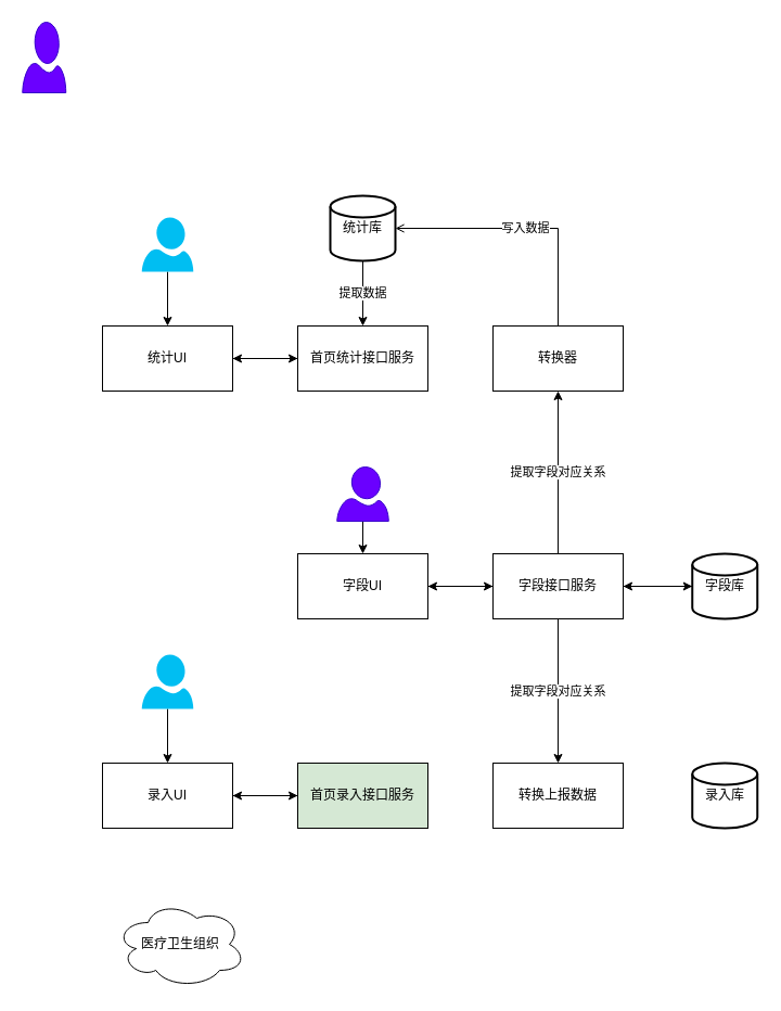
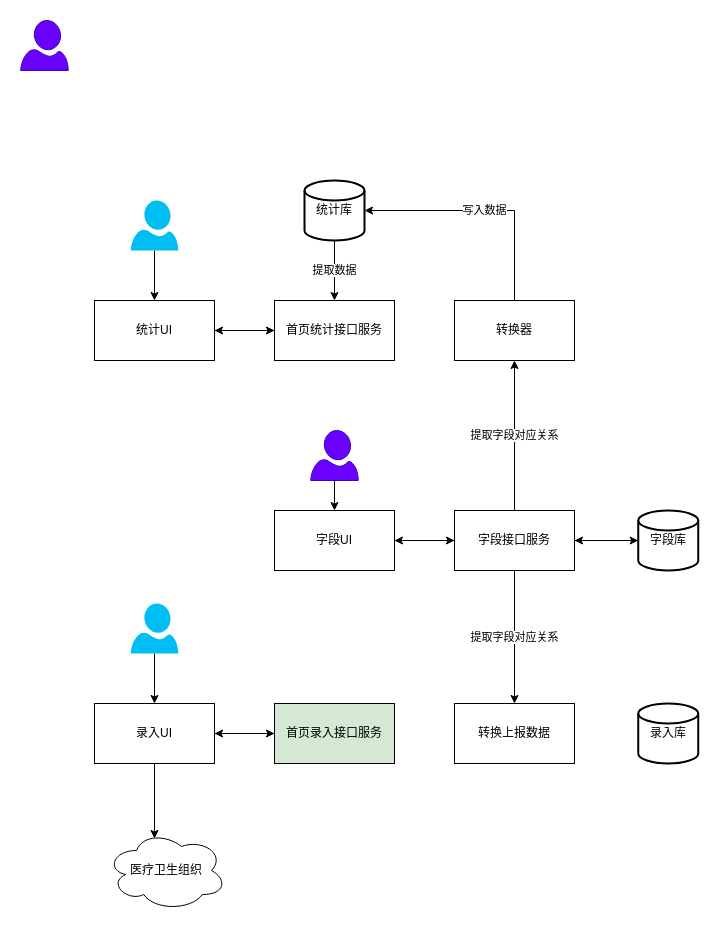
- <mxCell id="29" value="管理员" style="verticalLabelPosition=bottom;html=1;verticalAlign=top;align=center;strokeColor=#3700CC;fillColor=#6a00ff;shape=mxgraph.azure.user;fontColor=#ffffff;" vertex="1" parent="1"><mxGeometry x="20.25" y="20" width="40" height="65" as="geometry" /></mxCell>
+ <mxCell id="29" value="管理员" style="verticalLabelPosition=bottom;html=1;verticalAlign=top;align=center;strokeColor=#3700CC;fillColor=#6a00ff;shape=mxgraph.azure.user;fontColor=#ffffff;" vertex="1" parent="1"><mxGeometry x="20.25" y="20" width="47.5" height="50" as="geometry" /></mxCell>
- <mxCell id="30" value="写入数据" style="edgeStyle=orthogonalEdgeStyle;rounded=0;orthogonalLoop=1;jettySize=auto;html=1;exitX=0.5;exitY=0;exitDx=0;exitDy=0;entryX=1;entryY=0.5;entryDx=0;entryDy=0;entryPerimeter=0;endArrow=open;" edge="1" parent="1" source="31" target="4"><mxGeometry relative="1" as="geometry" /></mxCell>
+ <mxCell id="30" value="写入数据" style="edgeStyle=orthogonalEdgeStyle;rounded=0;orthogonalLoop=1;jettySize=auto;html=1;exitX=0.5;exitY=0;exitDx=0;exitDy=0;entryX=1;entryY=0.5;entryDx=0;entryDy=0;entryPerimeter=0;" edge="1" parent="1" source="31" target="4"><mxGeometry relative="1" as="geometry" /></mxCell>
+ <mxCell id="16" style="edgeStyle=orthogonalEdgeStyle;rounded=0;orthogonalLoop=1;jettySize=auto;html=1;exitX=0.5;exitY=1;exitDx=0;exitDy=0;entryX=0.4;entryY=0.1;entryDx=0;entryDy=0;entryPerimeter=0;" edge="1" parent="1" source="17" target="32"><mxGeometry relative="1" as="geometry" /></mxCell>
